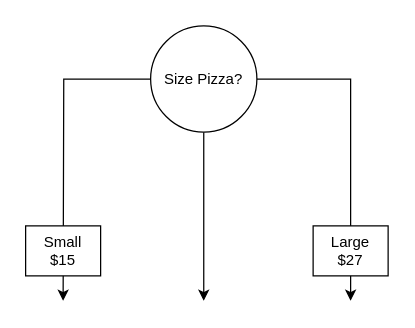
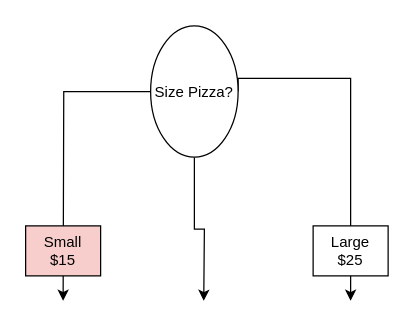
- <mxCell id="5" value="Size Pizza?" style="ellipse;whiteSpace=wrap;html=1;aspect=fixed;" vertex="1" parent="1"><mxGeometry x="120" y="20" width="85" height="85" as="geometry" /></mxCell>
+ <mxCell id="5" value="Size Pizza?" style="ellipse;whiteSpace=wrap;html=1;aspect=fixed;" vertex="1" parent="1"><mxGeometry x="120" y="20" width="70" height="105" as="geometry" /></mxCell>
- <mxCell id="6" value="Small&lt;br&gt;$15" style="whiteSpace=wrap;html=1;" vertex="1" parent="1"><mxGeometry x="20" y="180" width="60" height="40" as="geometry" /></mxCell>
+ <mxCell id="6" value="Small&lt;br&gt;$15" style="whiteSpace=wrap;html=1;fillColor=#f8cecc;" vertex="1" parent="1"><mxGeometry x="20" y="180" width="60" height="40" as="geometry" /></mxCell>
- <mxCell id="7" value="Large&lt;br&gt;$27" style="whiteSpace=wrap;html=1;" vertex="1" parent="1"><mxGeometry x="250" y="180" width="60" height="40" as="geometry" /></mxCell>
+ <mxCell id="7" value="Large&lt;br&gt;$25" style="whiteSpace=wrap;html=1;" vertex="1" parent="1"><mxGeometry x="250" y="180" width="60" height="40" as="geometry" /></mxCell>
